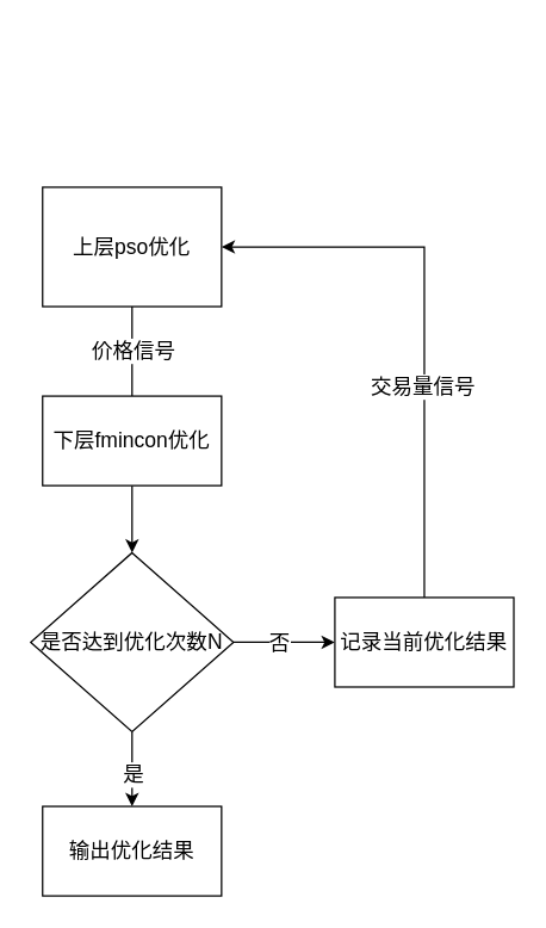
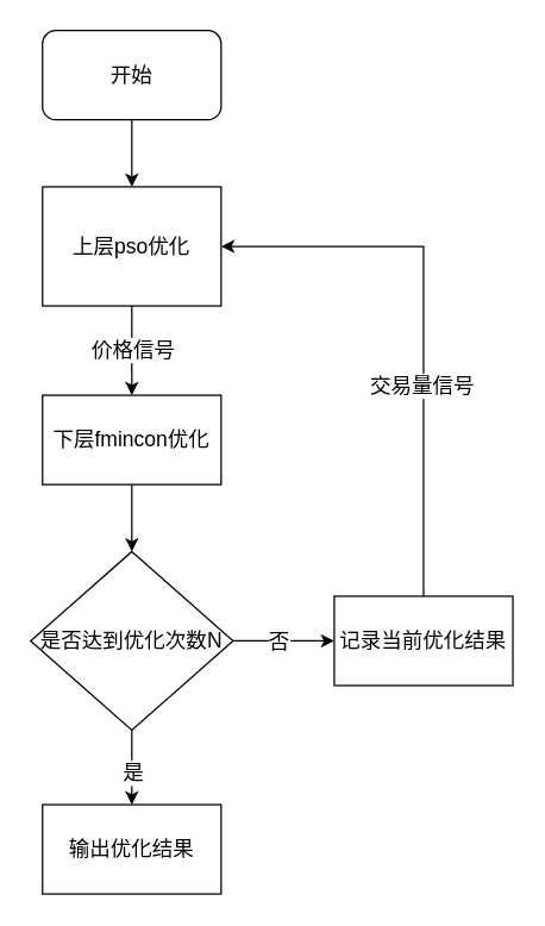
+ <mxCell id="3" value="开始" style="rounded=1;whiteSpace=wrap;html=1;fontSize=14;" vertex="1" parent="1"><mxGeometry x="28" y="20" width="120" height="60" as="geometry" /></mxCell>
+ <mxCell id="2" style="edgeStyle=orthogonalEdgeStyle;rounded=0;orthogonalLoop=1;jettySize=auto;html=1;exitX=0.5;exitY=1;exitDx=0;exitDy=0;entryX=0.5;entryY=0;entryDx=0;entryDy=0;fontSize=14;" edge="1" parent="1" source="3" target="6"><mxGeometry relative="1" as="geometry" /></mxCell>
- <mxCell id="4" value="" style="edgeStyle=orthogonalEdgeStyle;rounded=0;orthogonalLoop=1;jettySize=auto;html=1;fontSize=14;endArrow=none;" edge="1" parent="1" source="6" target="8"><mxGeometry relative="1" as="geometry" /></mxCell>
+ <mxCell id="4" value="" style="edgeStyle=orthogonalEdgeStyle;rounded=0;orthogonalLoop=1;jettySize=auto;html=1;fontSize=14;" edge="1" parent="1" source="6" target="8"><mxGeometry relative="1" as="geometry" /></mxCell>
